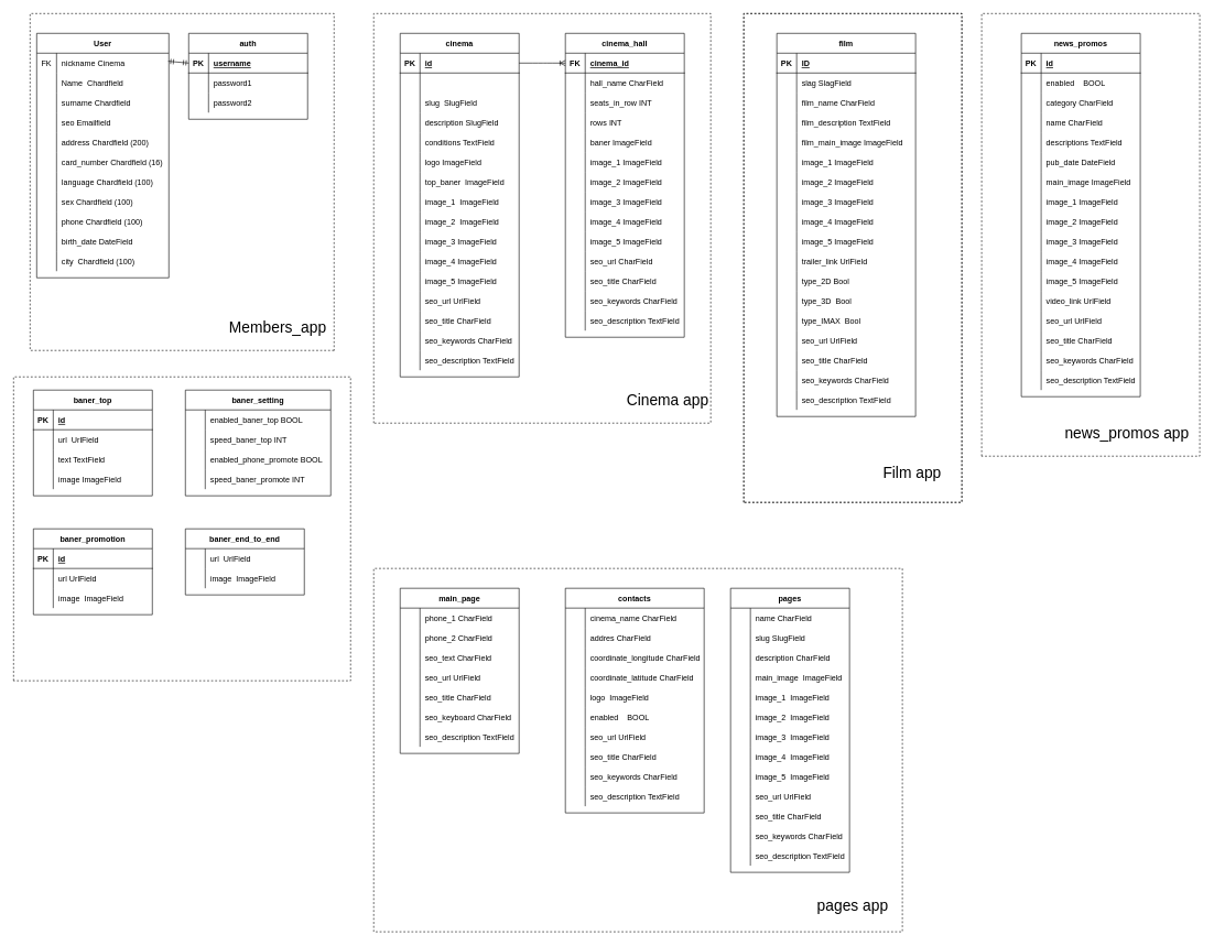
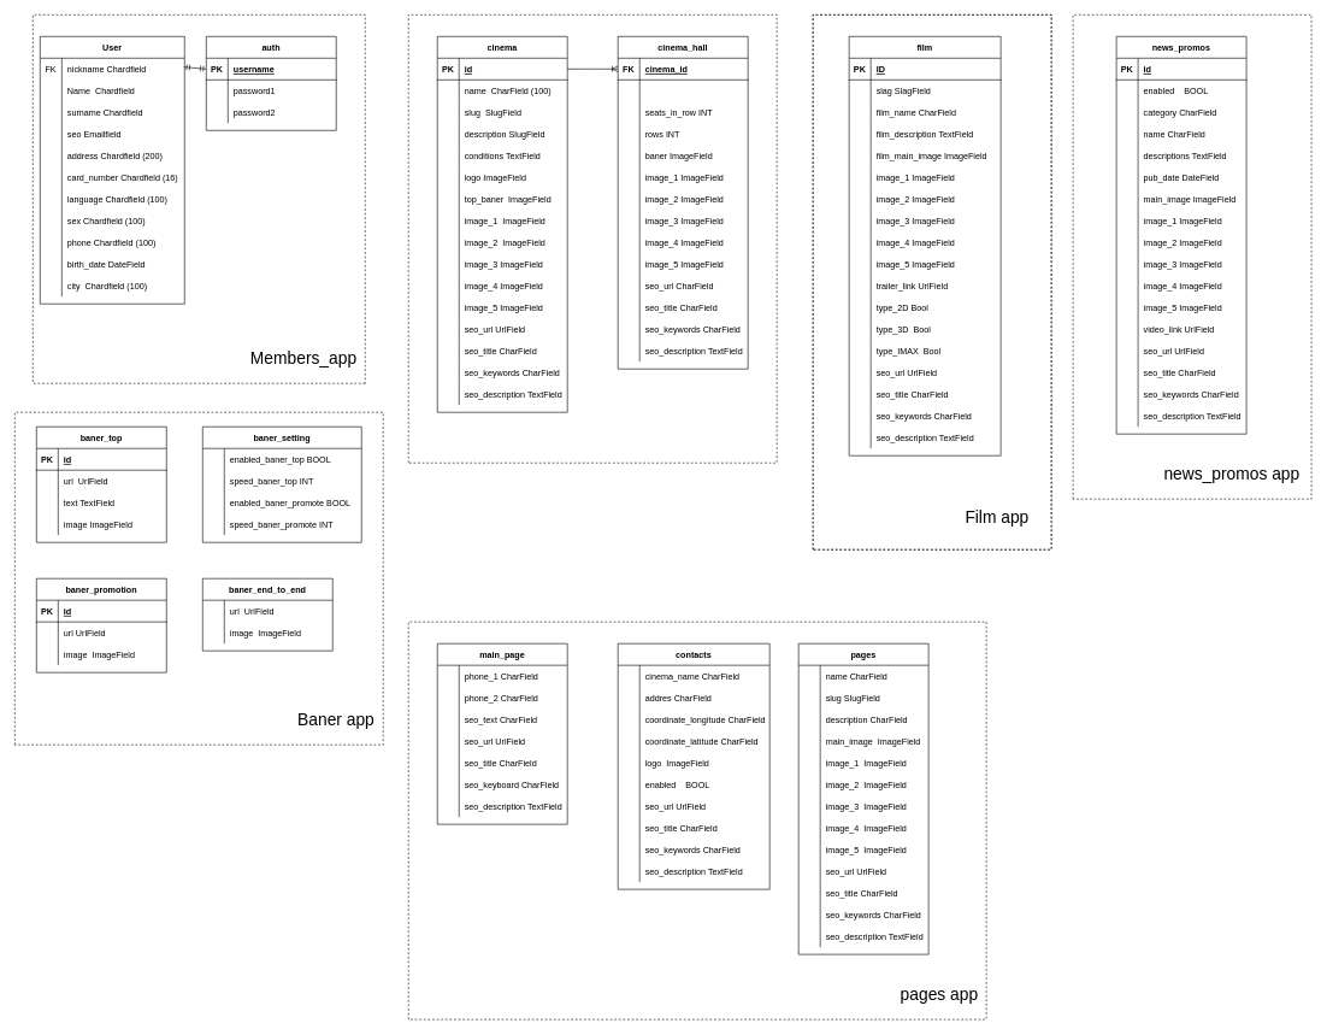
- <mxCell id="12" value="nickname Cinema" style="shape=partialRectangle;connectable=0;fillColor=none;top=0;left=0;bottom=0;right=0;align=left;spacingLeft=6;fontStyle=0;overflow=hidden;" parent="10" vertex="1"><mxGeometry x="30" width="170" height="30" as="geometry" /></mxCell>
+ <mxCell id="12" value="nickname Chardfield" style="shape=partialRectangle;connectable=0;fillColor=none;top=0;left=0;bottom=0;right=0;align=left;spacingLeft=6;fontStyle=0;overflow=hidden;" parent="10" vertex="1"><mxGeometry x="30" width="170" height="30" as="geometry" /></mxCell>
+ <mxCell id="104" value="name  CharField (100)" style="shape=partialRectangle;connectable=0;fillColor=none;top=0;left=0;bottom=0;right=0;align=left;spacingLeft=6;overflow=hidden;" parent="102" vertex="1"><mxGeometry x="30" width="150" height="30" as="geometry" /></mxCell>
- <mxCell id="153" value="hall_name CharField " style="shape=partialRectangle;connectable=0;fillColor=none;top=0;left=0;bottom=0;right=0;align=left;spacingLeft=6;overflow=hidden;" parent="151" vertex="1"><mxGeometry x="30" width="150" height="30" as="geometry" /></mxCell>
- <mxCell id="190" value="&lt;font style=&quot;font-size: 23px&quot;&gt;Cinema app&lt;/font&gt;" style="text;html=1;strokeColor=none;fillColor=none;align=center;verticalAlign=middle;whiteSpace=wrap;rounded=0;dashed=1;" parent="1" vertex="1"><mxGeometry x="945" y="570" width="130" height="70" as="geometry" /></mxCell>
- <mxCell id="93" value="enabled_phone_promote BOOL" style="shape=partialRectangle;connectable=0;fillColor=none;top=0;left=0;bottom=0;right=0;align=left;spacingLeft=6;overflow=hidden;" parent="91" vertex="1"><mxGeometry x="30" width="190" height="30" as="geometry" /></mxCell>
+ <mxCell id="93" value="enabled_baner_promote BOOL" style="shape=partialRectangle;connectable=0;fillColor=none;top=0;left=0;bottom=0;right=0;align=left;spacingLeft=6;overflow=hidden;" parent="91" vertex="1"><mxGeometry x="30" width="190" height="30" as="geometry" /></mxCell>
+ <mxCell id="97" value="&lt;font style=&quot;font-size: 23px&quot;&gt;Baner app&lt;/font&gt;" style="text;html=1;strokeColor=none;fillColor=none;align=center;verticalAlign=middle;whiteSpace=wrap;rounded=0;dashed=1;" parent="1" vertex="1"><mxGeometry x="400" y="960" width="130" height="70" as="geometry" /></mxCell>
- <mxCell id="393" value="&lt;font style=&quot;font-size: 23px&quot;&gt;pages app&lt;/font&gt;" style="text;html=1;strokeColor=none;fillColor=none;align=center;verticalAlign=middle;whiteSpace=wrap;rounded=0;dashed=1;" parent="1" vertex="1"><mxGeometry x="1225" y="1335" width="130" height="70" as="geometry" /></mxCell>
+ <mxCell id="393" value="&lt;font style=&quot;font-size: 23px&quot;&gt;pages app&lt;/font&gt;" style="text;html=1;strokeColor=none;fillColor=none;align=center;verticalAlign=middle;whiteSpace=wrap;rounded=0;dashed=1;" parent="1" vertex="1"><mxGeometry x="1235" y="1340" width="130" height="70" as="geometry" /></mxCell>
